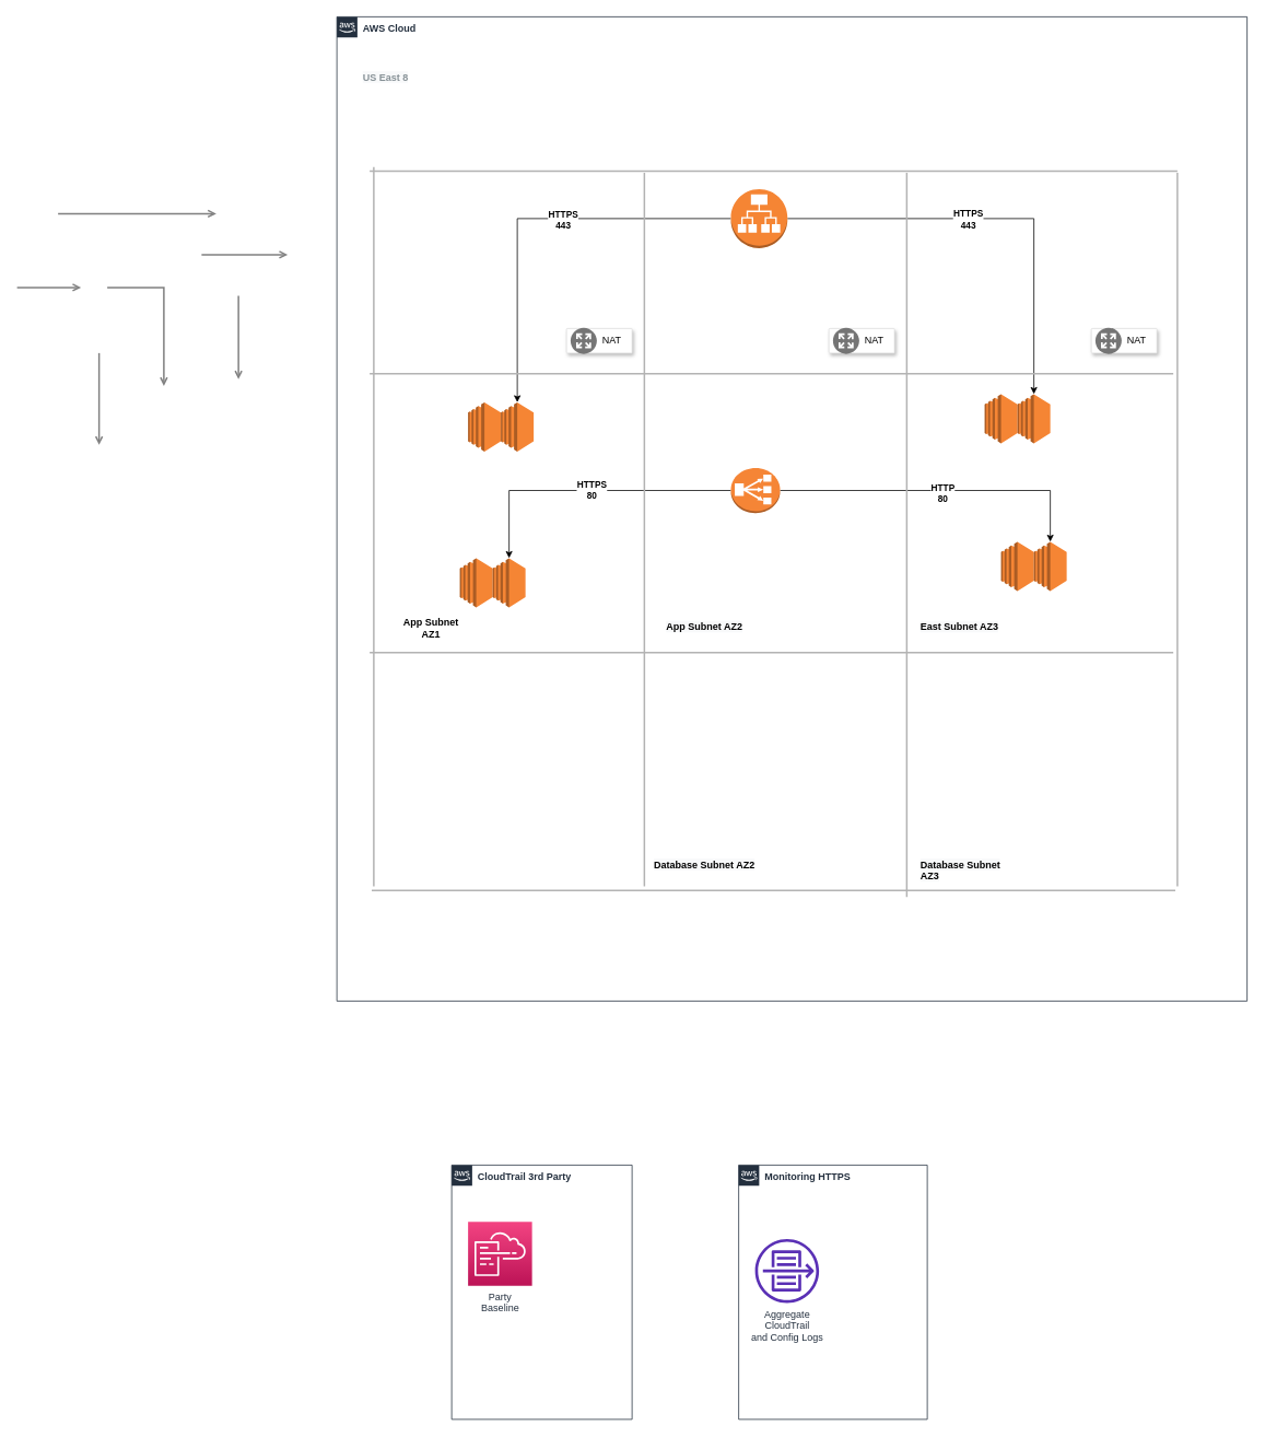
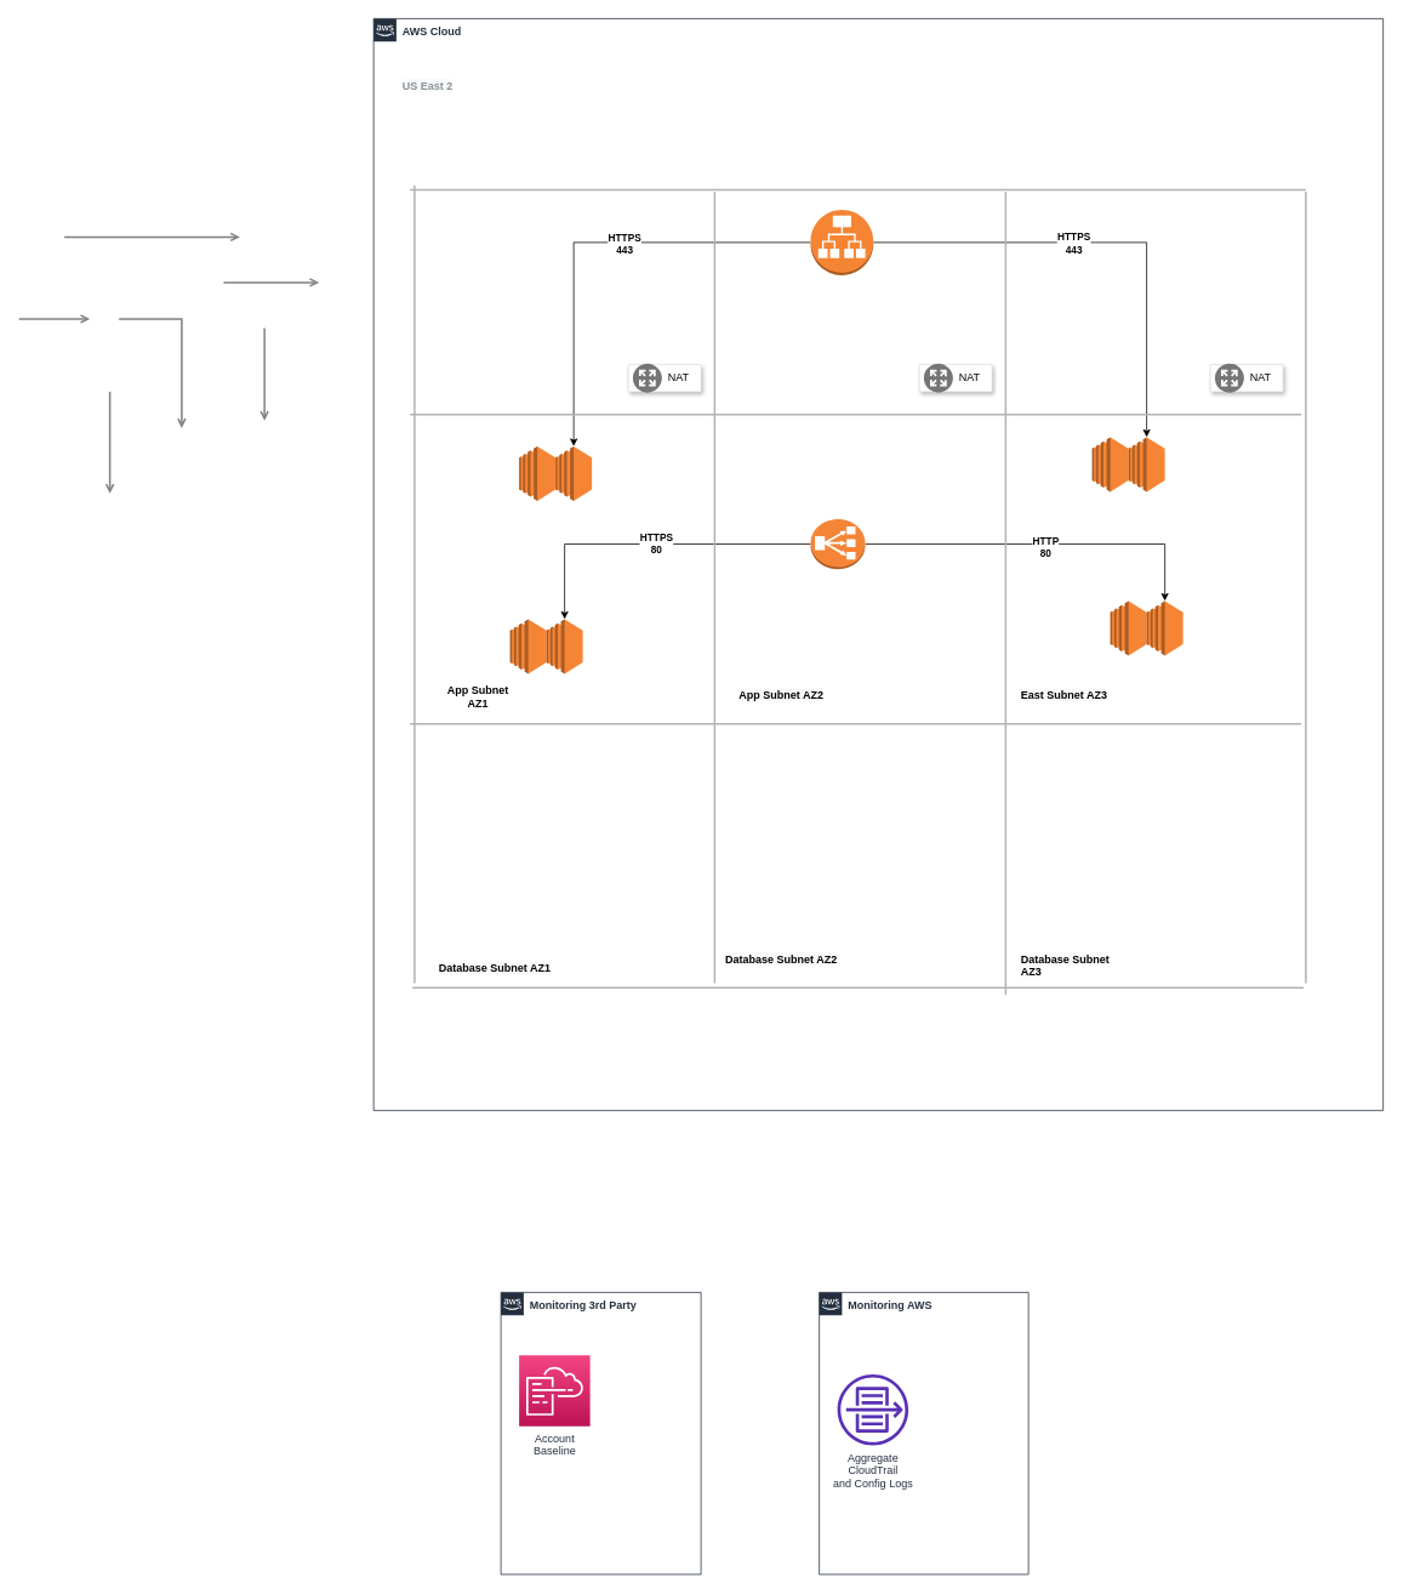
- <mxCell id="18" value="&lt;b style=&quot;color: rgb(135 , 145 , 150) ; font-size: 12px ; font-style: normal ; letter-spacing: normal ; text-align: left ; text-indent: 0px ; text-transform: none ; word-spacing: 0px ; font-family: &amp;#34;helvetica&amp;#34; ; background-color: rgb(248 , 249 , 250)&quot;&gt;US East 8&lt;/b&gt;" style="text;whiteSpace=wrap;html=1;" vertex="1" parent="6"><mxGeometry x="30" y="60" width="110" height="30" as="geometry" /></mxCell>
+ <mxCell id="18" value="&lt;b style=&quot;color: rgb(135 , 145 , 150) ; font-size: 12px ; font-style: normal ; letter-spacing: normal ; text-align: left ; text-indent: 0px ; text-transform: none ; word-spacing: 0px ; font-family: &amp;#34;helvetica&amp;#34; ; background-color: rgb(248 , 249 , 250)&quot;&gt;US East 2&lt;/b&gt;" style="text;whiteSpace=wrap;html=1;" vertex="1" parent="6"><mxGeometry x="30" y="60" width="110" height="30" as="geometry" /></mxCell>
+ <mxCell id="45" value="&lt;b style=&quot;color: rgb(0 , 0 , 0) ; font-size: 12px ; font-style: normal ; letter-spacing: normal ; text-indent: 0px ; text-transform: none ; word-spacing: 0px ; font-family: &amp;#34;helvetica&amp;#34; ; text-align: center ; background-color: rgb(248 , 249 , 250)&quot;&gt;Database Subnet AZ1&lt;/b&gt;" style="text;whiteSpace=wrap;html=1;" vertex="1" parent="6"><mxGeometry x="70" y="1030" width="150" height="30" as="geometry" /></mxCell>
- <mxCell id="2" value="&lt;b&gt;CloudTrail 3rd Party&lt;/b&gt;" style="points=[[0,0],[0.25,0],[0.5,0],[0.75,0],[1,0],[1,0.25],[1,0.5],[1,0.75],[1,1],[0.75,1],[0.5,1],[0.25,1],[0,1],[0,0.75],[0,0.5],[0,0.25]];outlineConnect=0;gradientColor=none;html=1;whiteSpace=wrap;fontSize=12;fontStyle=0;shape=mxgraph.aws4.group;grIcon=mxgraph.aws4.group_aws_cloud_alt;strokeColor=#232F3E;fillColor=none;verticalAlign=top;align=left;spacingLeft=30;fontColor=#232F3E;dashed=0;labelBackgroundColor=#ffffff;container=1;pointerEvents=0;collapsible=0;recursiveResize=0;" parent="1" vertex="1"><mxGeometry x="550" y="1420" width="220" height="310" as="geometry" /></mxCell>
+ <mxCell id="2" value="&lt;b&gt;Monitoring 3rd Party&lt;/b&gt;" style="points=[[0,0],[0.25,0],[0.5,0],[0.75,0],[1,0],[1,0.25],[1,0.5],[1,0.75],[1,1],[0.75,1],[0.5,1],[0.25,1],[0,1],[0,0.75],[0,0.5],[0,0.25]];outlineConnect=0;gradientColor=none;html=1;whiteSpace=wrap;fontSize=12;fontStyle=0;shape=mxgraph.aws4.group;grIcon=mxgraph.aws4.group_aws_cloud_alt;strokeColor=#232F3E;fillColor=none;verticalAlign=top;align=left;spacingLeft=30;fontColor=#232F3E;dashed=0;labelBackgroundColor=#ffffff;container=1;pointerEvents=0;collapsible=0;recursiveResize=0;" parent="1" vertex="1"><mxGeometry x="550" y="1420" width="220" height="310" as="geometry" /></mxCell>
- <mxCell id="4" value="&lt;b&gt;Monitoring HTTPS&lt;/b&gt;" style="points=[[0,0],[0.25,0],[0.5,0],[0.75,0],[1,0],[1,0.25],[1,0.5],[1,0.75],[1,1],[0.75,1],[0.5,1],[0.25,1],[0,1],[0,0.75],[0,0.5],[0,0.25]];outlineConnect=0;gradientColor=none;html=1;whiteSpace=wrap;fontSize=12;fontStyle=0;shape=mxgraph.aws4.group;grIcon=mxgraph.aws4.group_aws_cloud_alt;strokeColor=#232F3E;fillColor=none;verticalAlign=top;align=left;spacingLeft=30;fontColor=#232F3E;dashed=0;labelBackgroundColor=#ffffff;container=1;pointerEvents=0;collapsible=0;recursiveResize=0;" parent="1" vertex="1"><mxGeometry x="900" y="1420" width="230" height="310" as="geometry" /></mxCell>
+ <mxCell id="4" value="&lt;b&gt;Monitoring AWS&lt;/b&gt;" style="points=[[0,0],[0.25,0],[0.5,0],[0.75,0],[1,0],[1,0.25],[1,0.5],[1,0.75],[1,1],[0.75,1],[0.5,1],[0.25,1],[0,1],[0,0.75],[0,0.5],[0,0.25]];outlineConnect=0;gradientColor=none;html=1;whiteSpace=wrap;fontSize=12;fontStyle=0;shape=mxgraph.aws4.group;grIcon=mxgraph.aws4.group_aws_cloud_alt;strokeColor=#232F3E;fillColor=none;verticalAlign=top;align=left;spacingLeft=30;fontColor=#232F3E;dashed=0;labelBackgroundColor=#ffffff;container=1;pointerEvents=0;collapsible=0;recursiveResize=0;" parent="1" vertex="1"><mxGeometry x="900" y="1420" width="230" height="310" as="geometry" /></mxCell>
- <mxCell id="3" value="Party&lt;br&gt;Baseline&lt;br&gt;" style="outlineConnect=0;fontColor=#232F3E;gradientColor=#F34482;gradientDirection=north;fillColor=#BC1356;strokeColor=#ffffff;dashed=0;verticalLabelPosition=bottom;verticalAlign=top;align=center;html=1;fontSize=12;fontStyle=0;aspect=fixed;shape=mxgraph.aws4.resourceIcon;resIcon=mxgraph.aws4.cloudformation;labelBackgroundColor=#ffffff;" parent="2" vertex="1"><mxGeometry x="20" y="69" width="78" height="78" as="geometry" /></mxCell>
+ <mxCell id="3" value="Account&lt;br&gt;Baseline&lt;br&gt;" style="outlineConnect=0;fontColor=#232F3E;gradientColor=#F34482;gradientDirection=north;fillColor=#BC1356;strokeColor=#ffffff;dashed=0;verticalLabelPosition=bottom;verticalAlign=top;align=center;html=1;fontSize=12;fontStyle=0;aspect=fixed;shape=mxgraph.aws4.resourceIcon;resIcon=mxgraph.aws4.cloudformation;labelBackgroundColor=#ffffff;" parent="2" vertex="1"><mxGeometry x="20" y="69" width="78" height="78" as="geometry" /></mxCell>
